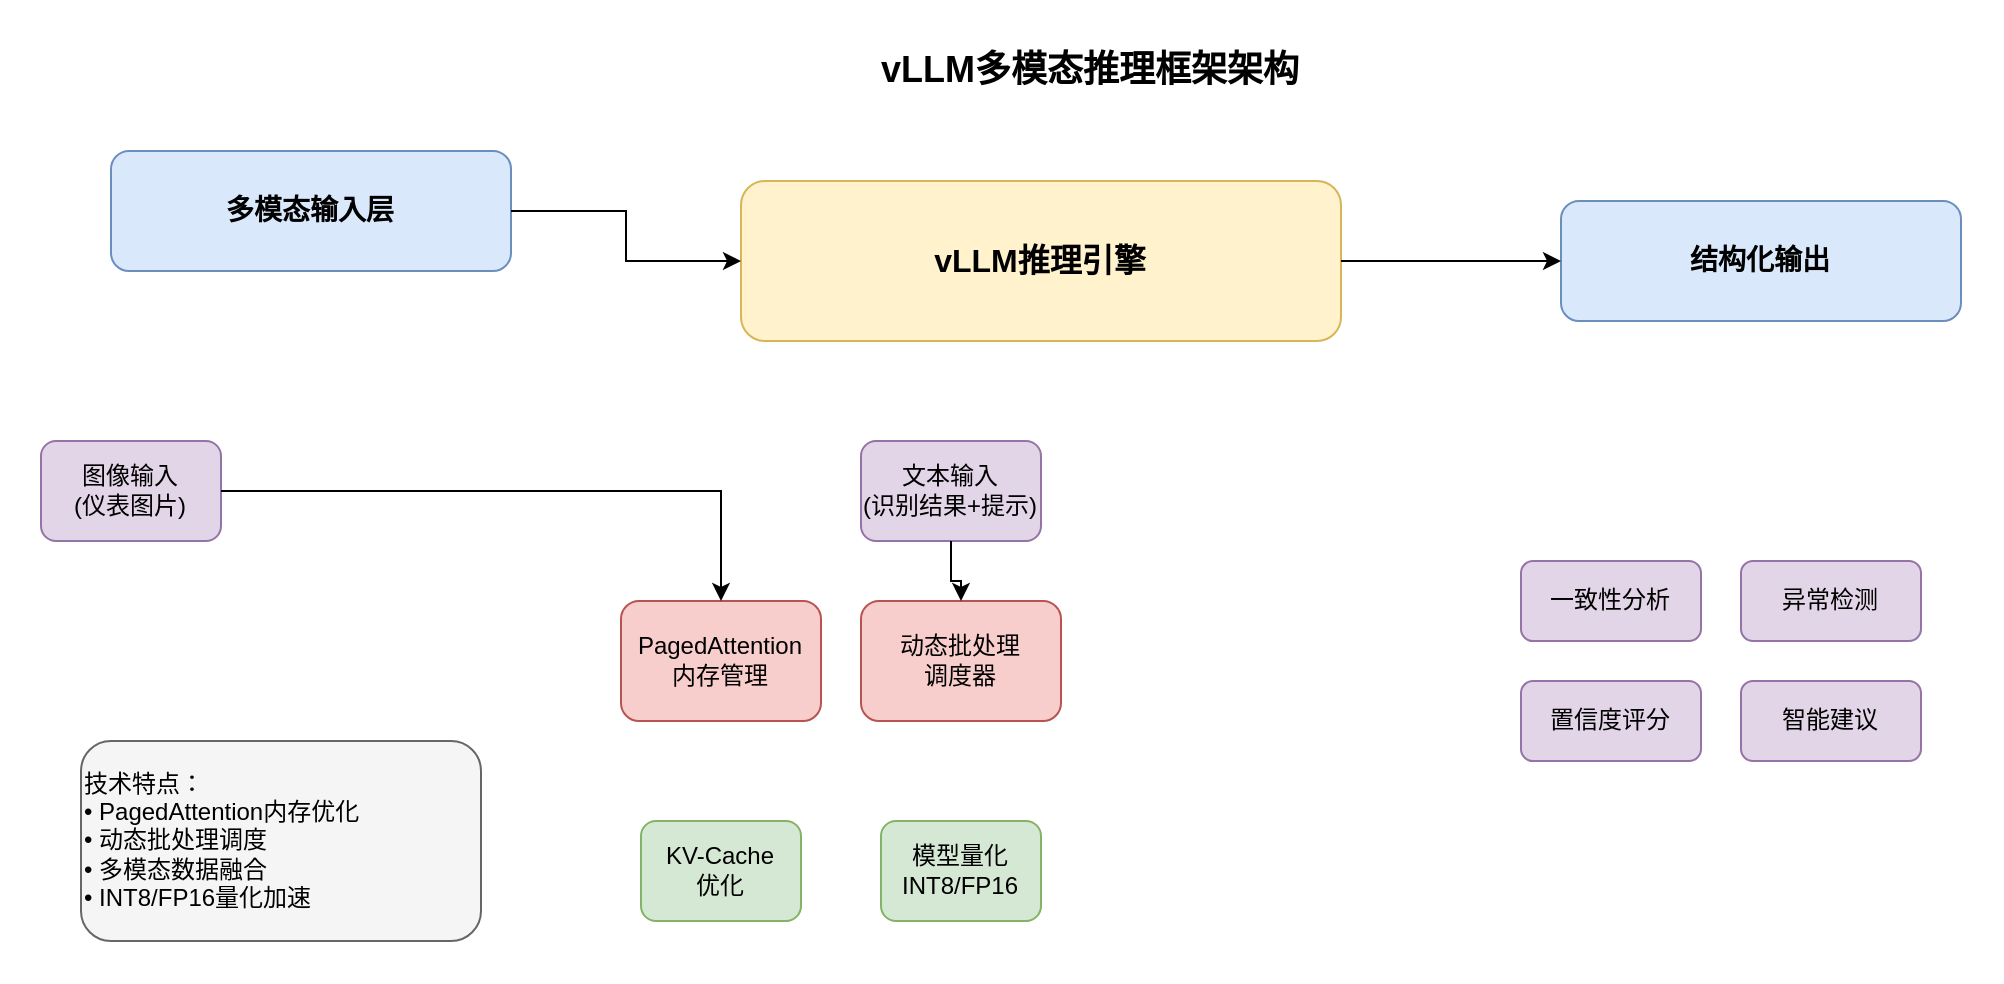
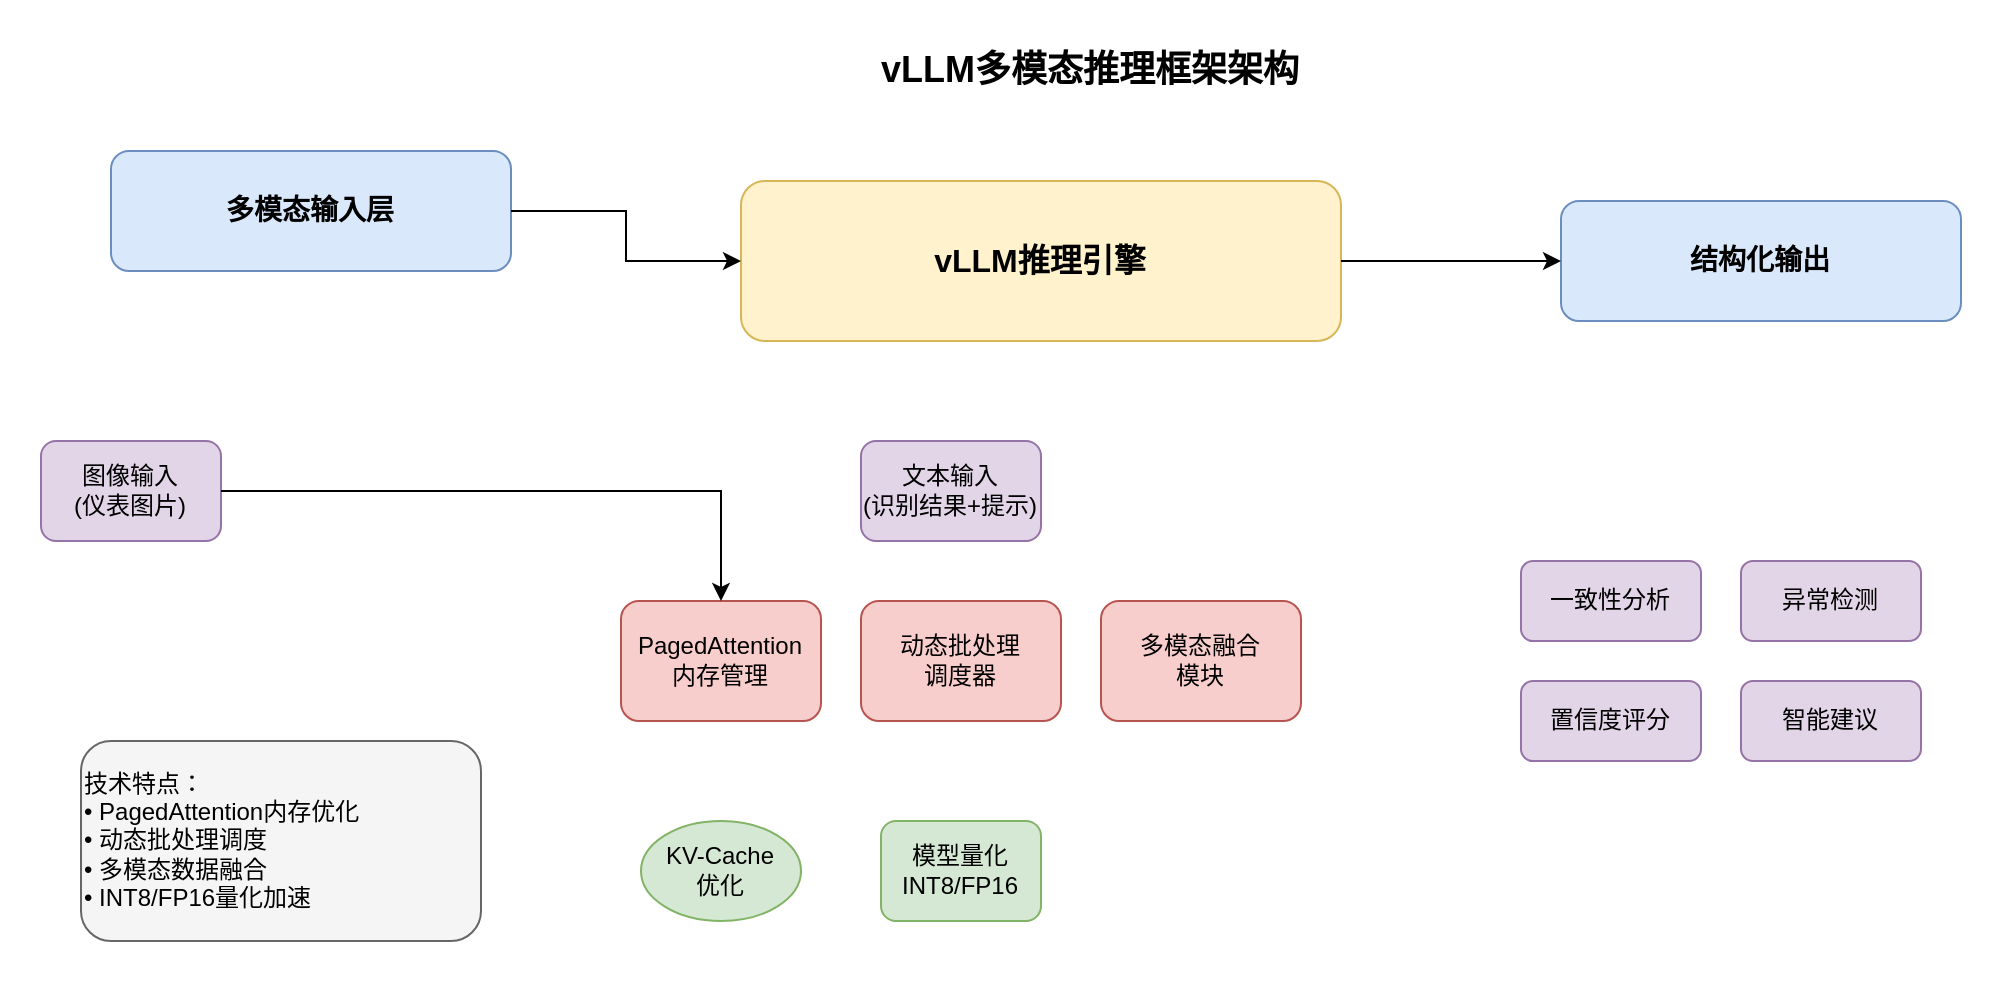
- <mxCell id="19" style="edgeStyle=orthogonalEdgeStyle;rounded=0;orthogonalLoop=1;jettySize=auto;html=1;entryX=0.5;entryY=0;entryDx=0;entryDy=0;" parent="1" source="4" target="7" edge="1"><mxGeometry relative="1" as="geometry" /></mxCell>
+ <mxCell id="8" value="多模态融合&#10;模块" style="rounded=1;whiteSpace=wrap;html=1;fillColor=#f8cecc;strokeColor=#b85450;" parent="1" vertex="1"><mxGeometry x="550" y="300" width="100" height="60" as="geometry" /></mxCell>
- <mxCell id="9" value="KV-Cache&#10;优化" style="rounded=1;whiteSpace=wrap;html=1;fillColor=#d5e8d4;strokeColor=#82b366;" parent="1" vertex="1"><mxGeometry x="320" y="410" width="80" height="50" as="geometry" /></mxCell>
+ <mxCell id="9" value="KV-Cache&#10;优化" style="ellipse;whiteSpace=wrap;html=1;fillColor=#d5e8d4;strokeColor=#82b366;" parent="1" vertex="1"><mxGeometry x="320" y="410" width="80" height="50" as="geometry" /></mxCell>
